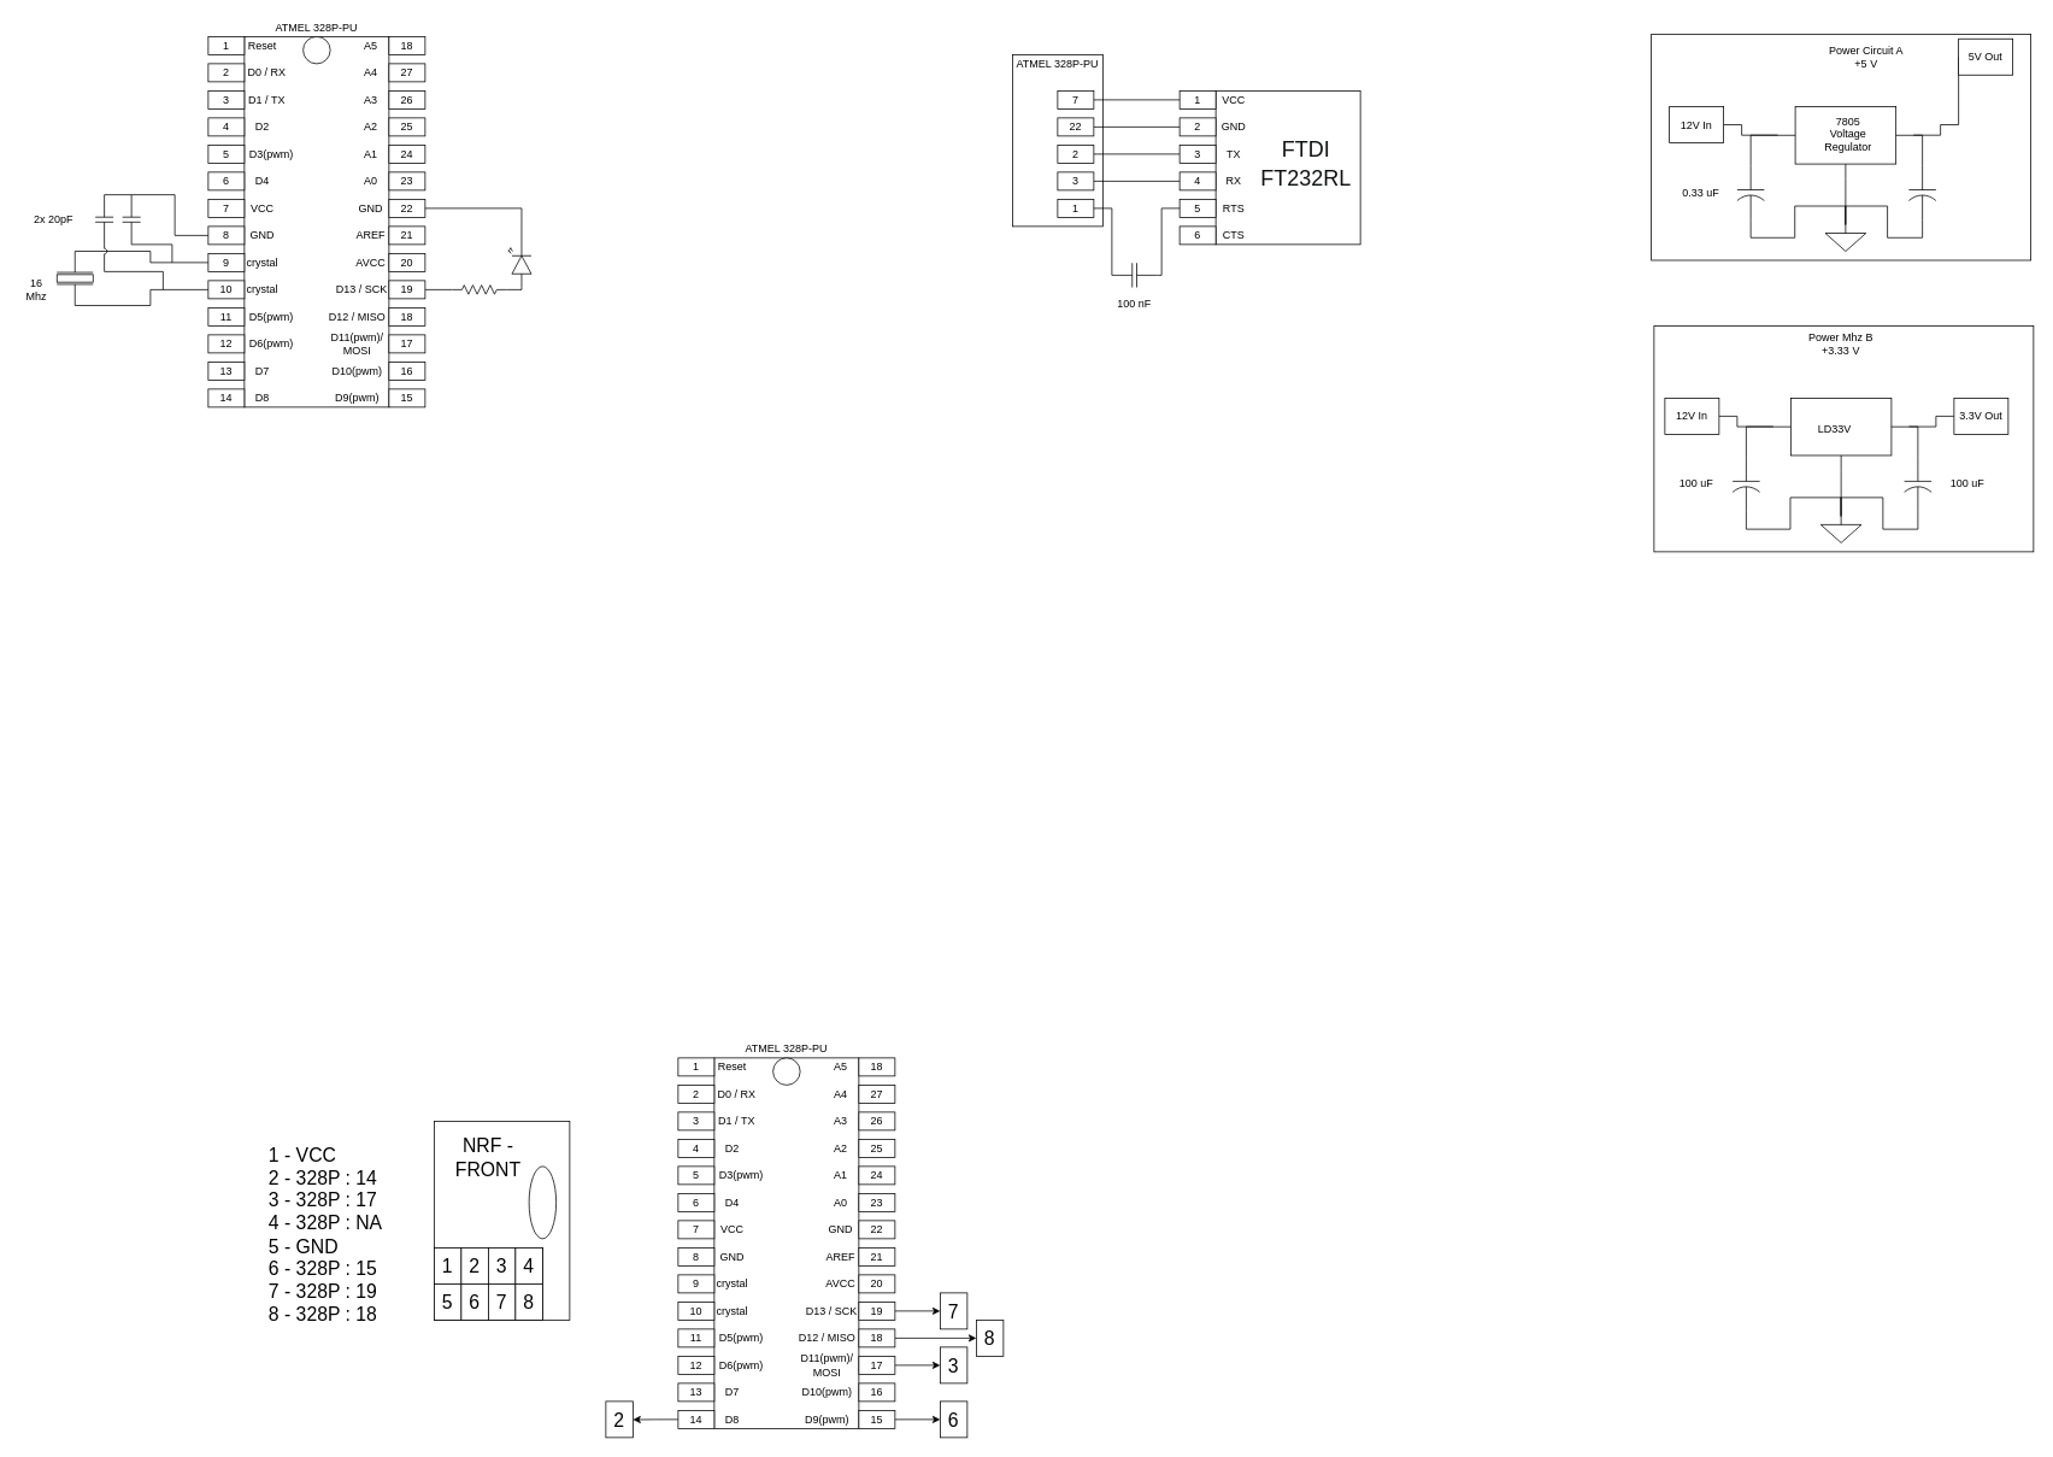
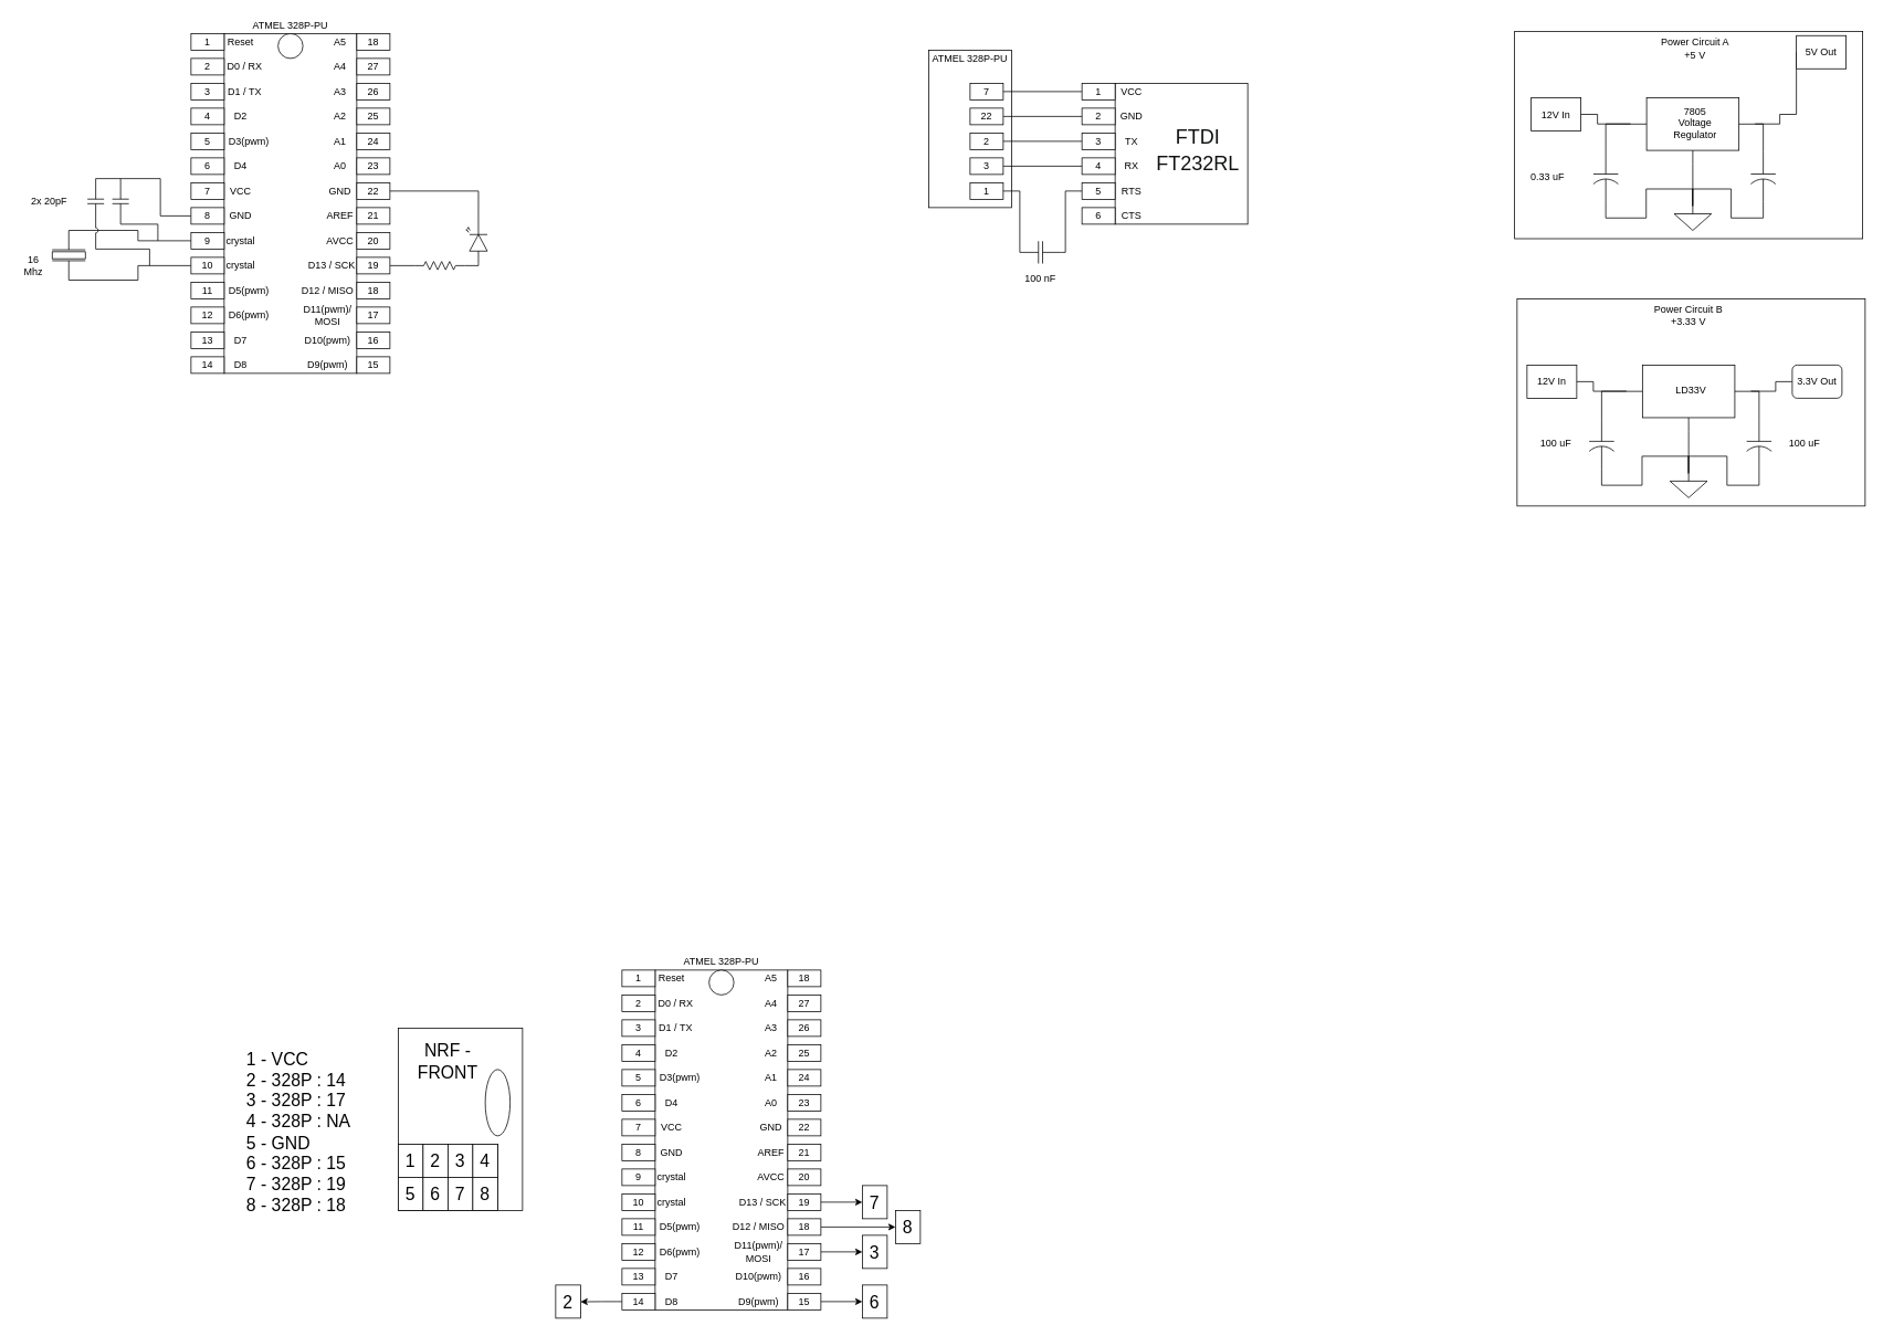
- <mxCell id="139" value="Power Circuit A&lt;br&gt;+5 V" style="text;html=1;strokeColor=none;fillColor=none;align=center;verticalAlign=middle;whiteSpace=wrap;rounded=0;" parent="1" vertex="1"><mxGeometry x="2020" y="52.5" width="90" height="20" as="geometry" /></mxCell>
+ <mxCell id="139" value="Power Circuit A&lt;br&gt;+5 V" style="text;html=1;strokeColor=none;fillColor=none;align=center;verticalAlign=middle;whiteSpace=wrap;rounded=0;" parent="1" vertex="1"><mxGeometry x="2000" y="47.5" width="90" height="20" as="geometry" /></mxCell>
- <mxCell id="121" value="0.33 uF" style="text;html=1;strokeColor=none;fillColor=none;align=center;verticalAlign=middle;whiteSpace=wrap;rounded=0;" parent="1" vertex="1"><mxGeometry x="1857" y="202.5" width="50" height="20" as="geometry" /></mxCell>
+ <mxCell id="121" value="0.33 uF" style="text;html=1;strokeColor=none;fillColor=none;align=center;verticalAlign=middle;whiteSpace=wrap;rounded=0;" parent="1" vertex="1"><mxGeometry x="1842" y="202.5" width="50" height="20" as="geometry" /></mxCell>
- <mxCell id="140" value="Power Mhz B&lt;br&gt;+3.33 V" style="text;html=1;strokeColor=none;fillColor=none;align=center;verticalAlign=middle;whiteSpace=wrap;rounded=0;" parent="1" vertex="1"><mxGeometry x="1992" y="370" width="90" height="20" as="geometry" /></mxCell>
+ <mxCell id="140" value="Power Circuit B&lt;br&gt;+3.33 V" style="text;html=1;strokeColor=none;fillColor=none;align=center;verticalAlign=middle;whiteSpace=wrap;rounded=0;" parent="1" vertex="1"><mxGeometry x="1992" y="370" width="90" height="20" as="geometry" /></mxCell>
- <mxCell id="128" value="3.3V Out" style="rounded=0;whiteSpace=wrap;html=1;" parent="1" vertex="1"><mxGeometry x="2162" y="440" width="60" height="40" as="geometry" /></mxCell>
+ <mxCell id="128" value="3.3V Out" style="whiteSpace=wrap;html=1;rounded=1;" parent="1" vertex="1"><mxGeometry x="2162" y="440" width="60" height="40" as="geometry" /></mxCell>
- <mxCell id="138" value="LD33V" style="text;html=1;strokeColor=none;fillColor=none;align=center;verticalAlign=middle;whiteSpace=wrap;rounded=0;" parent="1" vertex="1"><mxGeometry x="2010" y="465" width="40" height="20" as="geometry" /></mxCell>
+ <mxCell id="138" value="LD33V" style="text;html=1;strokeColor=none;fillColor=none;align=center;verticalAlign=middle;whiteSpace=wrap;rounded=0;" parent="1" vertex="1"><mxGeometry x="2020" y="460" width="40" height="20" as="geometry" /></mxCell>
